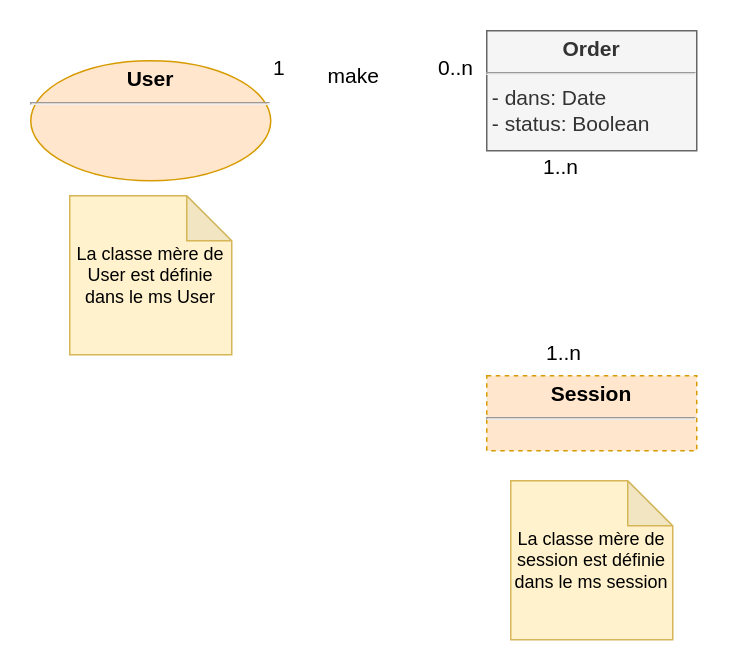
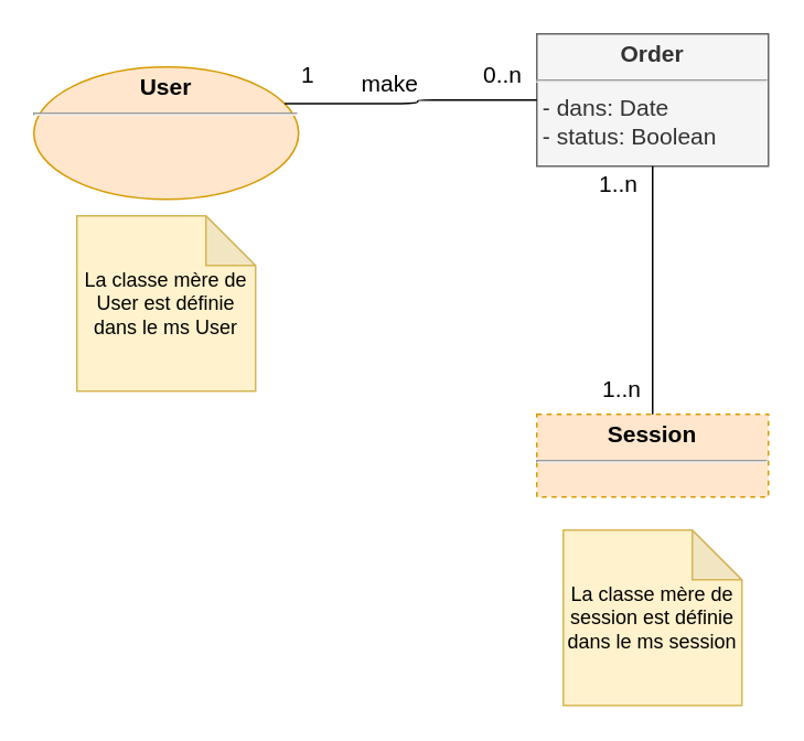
+ <mxCell id="4" value="" style="endArrow=none;html=1;endSize=12;startArrow=none;startSize=14;startFill=0;edgeStyle=orthogonalEdgeStyle;exitX=1;exitY=0.25;exitDx=0;exitDy=0;entryX=0;entryY=0.5;entryDx=0;entryDy=0;endFill=0;fontSize=14;" parent="1" source="2" target="3" edge="1"><mxGeometry relative="1" as="geometry"><mxPoint x="110" y="220" as="sourcePoint" /><mxPoint x="110" y="380" as="targetPoint" /></mxGeometry></mxCell>
+ <mxCell id="9" value="" style="endArrow=none;html=1;endSize=12;startArrow=none;startSize=14;startFill=0;edgeStyle=orthogonalEdgeStyle;exitX=0.5;exitY=0;exitDx=0;exitDy=0;entryX=0.5;entryY=1;entryDx=0;entryDy=0;endFill=0;fontSize=14;" parent="1" source="8" target="3" edge="1"><mxGeometry relative="1" as="geometry"><mxPoint x="190" y="70" as="sourcePoint" /><mxPoint x="334" y="70" as="targetPoint" /></mxGeometry></mxCell>
